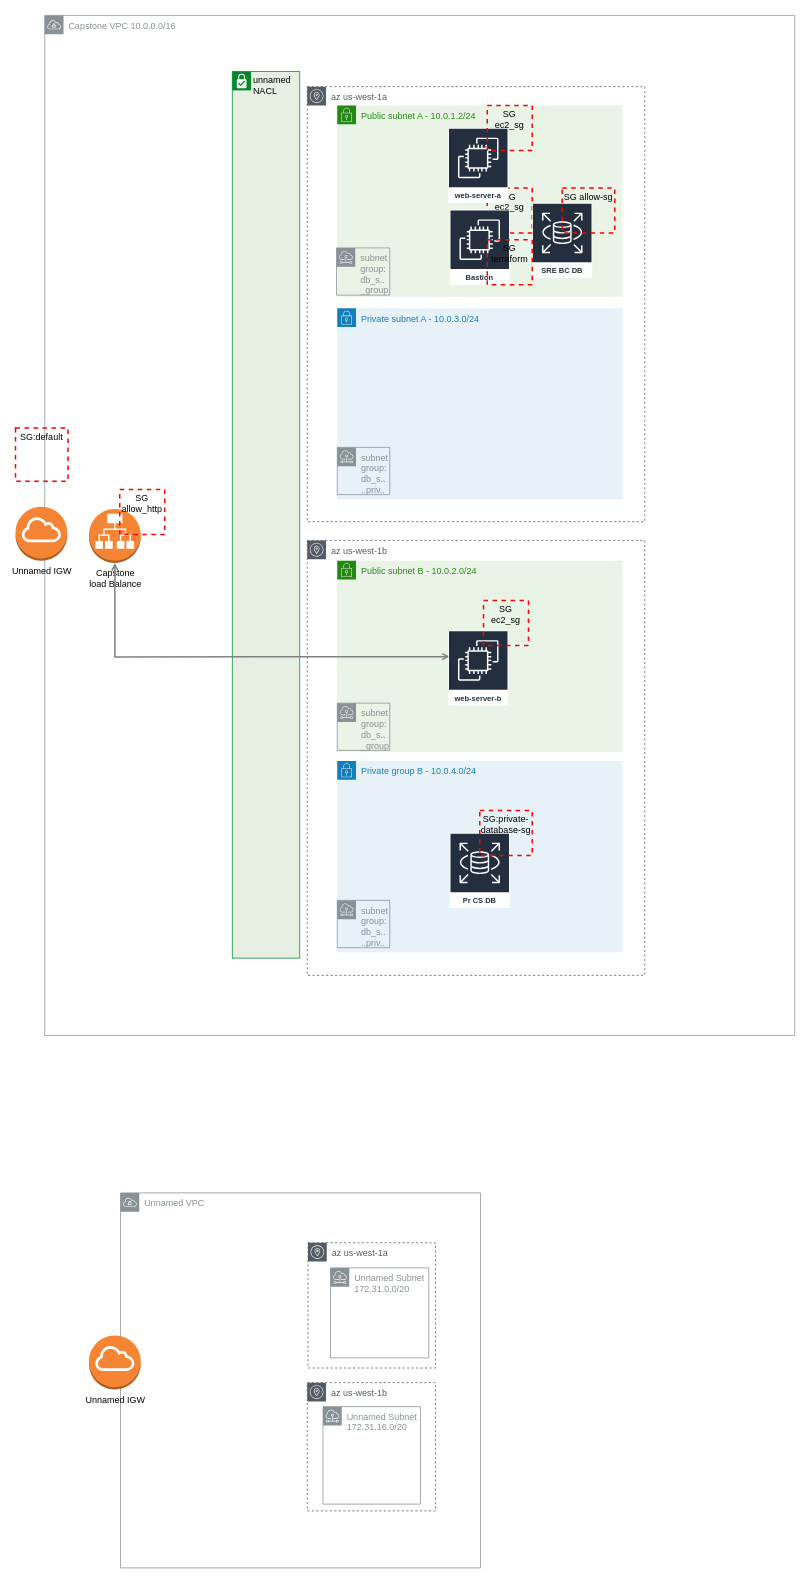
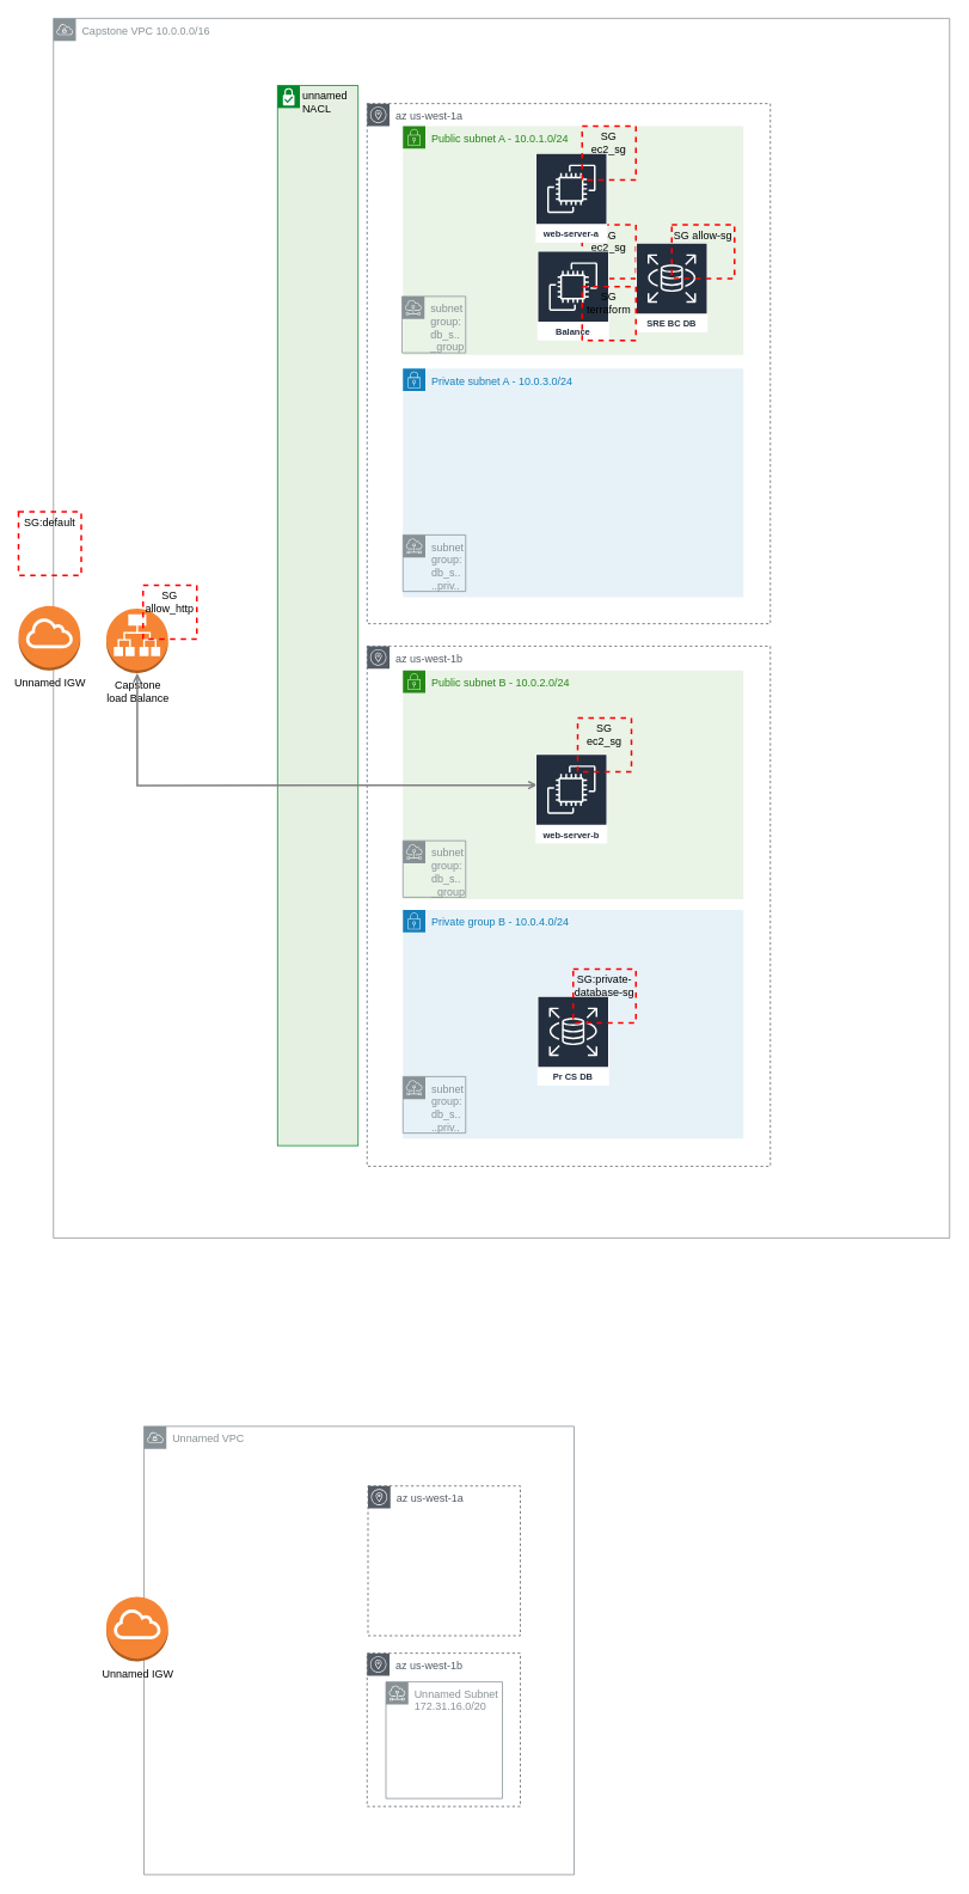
- <mxCell id="8" value="Public subnet A - 10.0.1.2/24" style="points=[[0,0],[0.25,0],[0.5,0],[0.75,0],[1,0],[1,0.25],[1,0.5],[1,0.75],[1,1],[0.75,1],[0.5,1],[0.25,1],[0,1],[0,0.75],[0,0.5],[0,0.25]];outlineConnect=0;gradientColor=none;html=1;whiteSpace=wrap;fontSize=12;fontStyle=0;container=1;pointerEvents=0;collapsible=0;recursiveResize=0;shape=mxgraph.aws4.group;grIcon=mxgraph.aws4.group_security_group;grStroke=0;strokeColor=#248814;fillColor=#E9F3E6;verticalAlign=top;align=left;spacingLeft=30;fontColor=#248814;dashed=0;" vertex="1" parent="1"><mxGeometry x="449" y="140" width="380" height="255" as="geometry" /></mxCell>
+ <mxCell id="8" value="Public subnet A - 10.0.1.0/24" style="points=[[0,0],[0.25,0],[0.5,0],[0.75,0],[1,0],[1,0.25],[1,0.5],[1,0.75],[1,1],[0.75,1],[0.5,1],[0.25,1],[0,1],[0,0.75],[0,0.5],[0,0.25]];outlineConnect=0;gradientColor=none;html=1;whiteSpace=wrap;fontSize=12;fontStyle=0;container=1;pointerEvents=0;collapsible=0;recursiveResize=0;shape=mxgraph.aws4.group;grIcon=mxgraph.aws4.group_security_group;grStroke=0;strokeColor=#248814;fillColor=#E9F3E6;verticalAlign=top;align=left;spacingLeft=30;fontColor=#248814;dashed=0;" vertex="1" parent="1"><mxGeometry x="449" y="140" width="380" height="255" as="geometry" /></mxCell>
- <mxCell id="20" value="Bastion" style="sketch=0;outlineConnect=0;fontColor=#232F3E;gradientColor=none;strokeColor=#ffffff;fillColor=#232F3E;dashed=0;verticalLabelPosition=middle;verticalAlign=bottom;align=center;html=1;whiteSpace=wrap;fontSize=10;fontStyle=1;spacing=3;shape=mxgraph.aws4.productIcon;prIcon=mxgraph.aws4.ec2;" parent="1" vertex="1"><mxGeometry x="599" y="279" width="80" height="100" as="geometry" /></mxCell>
+ <mxCell id="20" value="Balance" style="sketch=0;outlineConnect=0;fontColor=#232F3E;gradientColor=none;strokeColor=#ffffff;fillColor=#232F3E;dashed=0;verticalLabelPosition=middle;verticalAlign=bottom;align=center;html=1;whiteSpace=wrap;fontSize=10;fontStyle=1;spacing=3;shape=mxgraph.aws4.productIcon;prIcon=mxgraph.aws4.ec2;" parent="1" vertex="1"><mxGeometry x="599" y="279" width="80" height="100" as="geometry" /></mxCell>
- <mxCell id="17" value="Unnamed Subnet&lt;br&gt;172.31.0.0/20" style="sketch=0;outlineConnect=0;gradientColor=none;html=1;whiteSpace=wrap;fontSize=12;fontStyle=0;shape=mxgraph.aws4.group;grIcon=mxgraph.aws4.group_subnet;strokeColor=#879196;fillColor=none;verticalAlign=top;align=left;spacingLeft=30;fontColor=#879196;dashed=0;" parent="1" vertex="1"><mxGeometry x="440" y="1690" width="131" height="120" as="geometry" /></mxCell>
